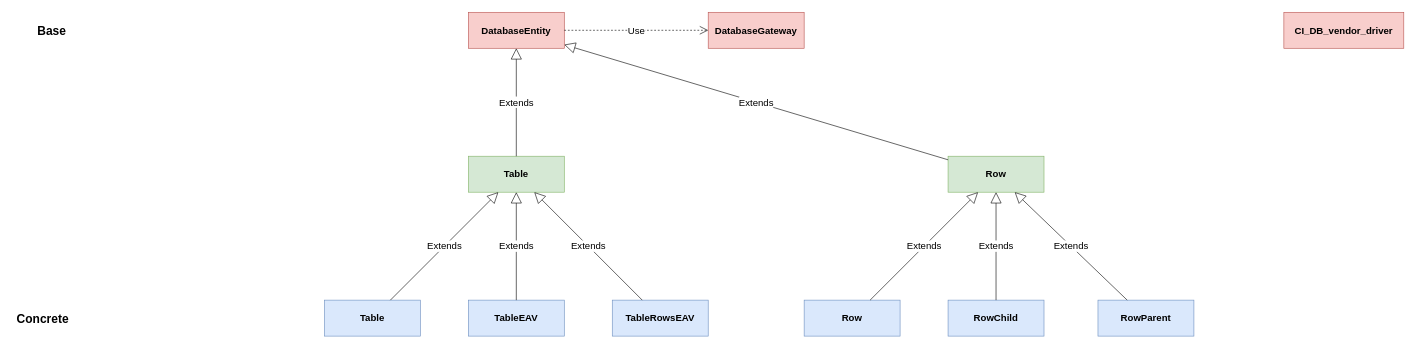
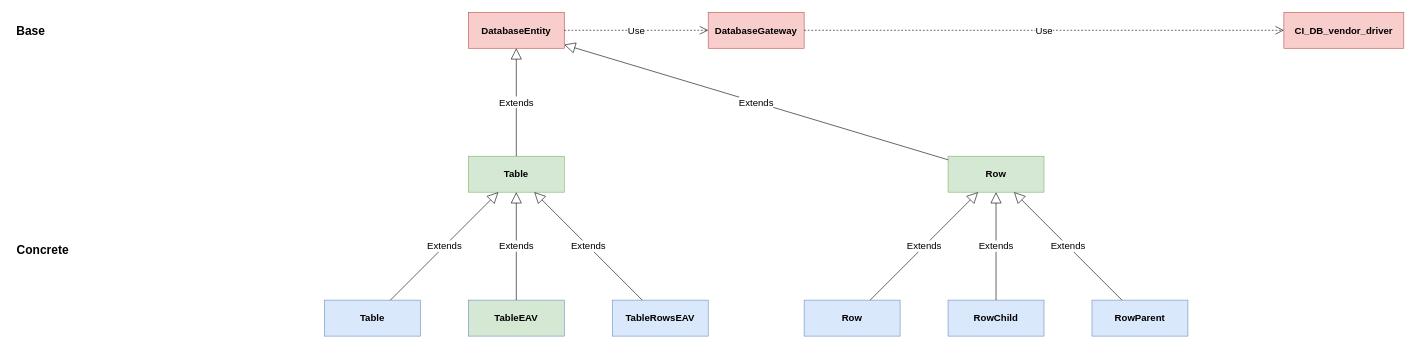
- <mxCell id="24" value="Base" style="text;html=1;align=center;verticalAlign=middle;resizable=0;points=[];autosize=1;fontSize=20;fontStyle=1" vertex="1" parent="1"><mxGeometry x="55" y="35" width="60" height="30" as="geometry" /></mxCell>
+ <mxCell id="24" value="Base" style="text;html=1;align=center;verticalAlign=middle;resizable=0;points=[];autosize=1;fontSize=20;fontStyle=1" vertex="1" parent="1"><mxGeometry x="20" y="35" width="60" height="30" as="geometry" /></mxCell>
+ <mxCell id="5" value="Use" style="endArrow=open;endSize=12;dashed=1;html=1;fontSize=16;" edge="1" parent="1" source="2" target="3"><mxGeometry width="160" relative="1" as="geometry"><mxPoint x="1370" y="99" as="sourcePoint" /><mxPoint x="1530" y="99" as="targetPoint" /></mxGeometry></mxCell>
- <mxCell id="23" value="Concrete" style="text;html=1;align=center;verticalAlign=middle;resizable=0;points=[];autosize=1;fontSize=20;fontStyle=1" vertex="1" parent="1"><mxGeometry x="20" y="515" width="100" height="30" as="geometry" /></mxCell>
+ <mxCell id="23" value="Concrete" style="text;html=1;align=center;verticalAlign=middle;resizable=0;points=[];autosize=1;fontSize=20;fontStyle=1" vertex="1" parent="1"><mxGeometry x="20" y="400" width="100" height="30" as="geometry" /></mxCell>
- <mxCell id="13" value="TableEAV" style="rounded=0;whiteSpace=wrap;html=1;fontSize=16;fontStyle=1;fillColor=#dae8fc;strokeColor=#6c8ebf;" vertex="1" parent="1"><mxGeometry x="780" y="500" width="160" height="60" as="geometry" /></mxCell>
+ <mxCell id="13" value="TableEAV" style="rounded=0;whiteSpace=wrap;html=1;fontSize=16;fontStyle=1;fillColor=#d5e8d4;strokeColor=#6c8ebf;" vertex="1" parent="1"><mxGeometry x="780" y="500" width="160" height="60" as="geometry" /></mxCell>
- <mxCell id="12" value="RowParent" style="rounded=0;whiteSpace=wrap;html=1;fontSize=16;fontStyle=1;fillColor=#dae8fc;strokeColor=#6c8ebf;" vertex="1" parent="1"><mxGeometry x="1830" y="500" width="160" height="60" as="geometry" /></mxCell>
+ <mxCell id="12" value="RowParent" style="rounded=0;whiteSpace=wrap;html=1;fontSize=16;fontStyle=1;fillColor=#dae8fc;strokeColor=#6c8ebf;" vertex="1" parent="1"><mxGeometry x="1820" y="500" width="160" height="60" as="geometry" /></mxCell>
